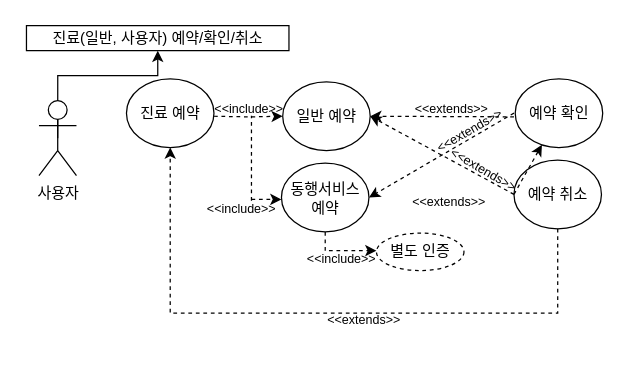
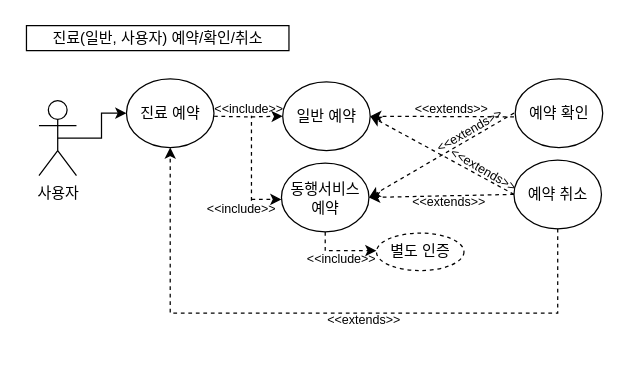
- <mxCell id="2" style="edgeStyle=orthogonalEdgeStyle;rounded=0;orthogonalLoop=1;jettySize=auto;html=1;exitX=0.5;exitY=0.5;exitDx=0;exitDy=0;exitPerimeter=0;" edge="1" parent="1" source="3" target="4"><mxGeometry relative="1" as="geometry"><mxPoint x="100.667" y="90" as="targetPoint" /></mxGeometry></mxCell>
+ <mxCell id="2" style="edgeStyle=orthogonalEdgeStyle;rounded=0;orthogonalLoop=1;jettySize=auto;html=1;exitX=0.5;exitY=0.5;exitDx=0;exitDy=0;exitPerimeter=0;" edge="1" parent="1" source="3" target="5"><mxGeometry relative="1" as="geometry"><mxPoint x="100.667" y="90" as="targetPoint" /></mxGeometry></mxCell>
- <mxCell id="19" value="" style="endArrow=classic;html=1;rounded=0;fontSize=10;dashed=1;exitX=0;exitY=0.5;exitDx=0;exitDy=0;" edge="1" parent="1" source="12" target="11"><mxGeometry width="50" height="50" relative="1" as="geometry"><mxPoint x="420.667" y="100" as="sourcePoint" /><mxPoint x="304.667" y="167.5" as="targetPoint" /></mxGeometry></mxCell>
+ <mxCell id="19" value="" style="endArrow=classic;html=1;rounded=0;fontSize=10;dashed=1;entryX=1;entryY=0.5;entryDx=0;entryDy=0;exitX=0;exitY=0.5;exitDx=0;exitDy=0;" edge="1" parent="1" source="12" target="10"><mxGeometry width="50" height="50" relative="1" as="geometry"><mxPoint x="420.667" y="100" as="sourcePoint" /><mxPoint x="304.667" y="167.5" as="targetPoint" /></mxGeometry></mxCell>
